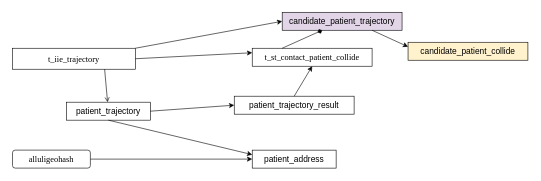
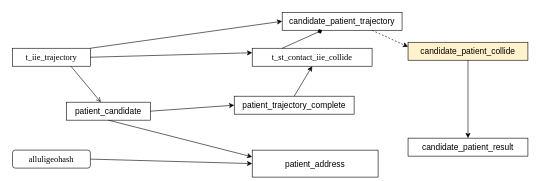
- <mxCell id="10" value="&lt;p class=&quot;MsoNormal&quot;&gt;candidate_patient_trajectory&lt;br&gt;&lt;/p&gt;" style="rounded=0;whiteSpace=wrap;html=1;fontSize=14;fillColor=#e1d5e7;" vertex="1" parent="1"><mxGeometry x="470" y="20" width="200" height="30" as="geometry" /></mxCell>
+ <mxCell id="10" value="&lt;p class=&quot;MsoNormal&quot;&gt;candidate_patient_trajectory&lt;br&gt;&lt;/p&gt;" style="rounded=0;whiteSpace=wrap;html=1;fontSize=14;" vertex="1" parent="1"><mxGeometry x="470" y="20" width="200" height="30" as="geometry" /></mxCell>
- <mxCell id="15" value="" style="endArrow=classic;html=1;rounded=0;fontSize=14;exitX=0.75;exitY=1;exitDx=0;exitDy=0;entryX=0;entryY=0.25;entryDx=0;entryDy=0;" edge="1" parent="1" source="10" target="14"><mxGeometry width="50" height="50" relative="1" as="geometry"><mxPoint x="690" y="280" as="sourcePoint" /><mxPoint x="740" y="230" as="targetPoint" /></mxGeometry></mxCell>
+ <mxCell id="15" value="" style="endArrow=classic;html=1;rounded=0;fontSize=14;exitX=0.75;exitY=1;exitDx=0;exitDy=0;entryX=0;entryY=0.25;entryDx=0;entryDy=0;dashed=1;" edge="1" parent="1" source="10" target="14"><mxGeometry width="50" height="50" relative="1" as="geometry"><mxPoint x="690" y="280" as="sourcePoint" /><mxPoint x="740" y="230" as="targetPoint" /></mxGeometry></mxCell>
- <mxCell id="7" value="&lt;p class=&quot;MsoNormal&quot;&gt;&lt;span style=&quot;mso-spacerun:'yes';font-family:'Times New Roman';mso-fareast-font-family:宋体;&lt;br/&gt;font-size:10.5pt;mso-font-kerning:1.0pt;&quot;&gt;t_st_contact_patient_collide&lt;/span&gt;&lt;/p&gt;" style="rounded=0;whiteSpace=wrap;html=1;fontSize=14;" vertex="1" parent="1"><mxGeometry x="420" y="80" width="200" height="30" as="geometry" /></mxCell>
+ <mxCell id="7" value="&lt;p class=&quot;MsoNormal&quot;&gt;&lt;span style=&quot;mso-spacerun:'yes';font-family:'Times New Roman';mso-fareast-font-family:宋体;&lt;br/&gt;font-size:10.5pt;mso-font-kerning:1.0pt;&quot;&gt;t_st_contact_iie_collide&lt;/span&gt;&lt;/p&gt;" style="rounded=0;whiteSpace=wrap;html=1;fontSize=14;" vertex="1" parent="1"><mxGeometry x="420" y="80" width="200" height="30" as="geometry" /></mxCell>
- <mxCell id="2" value="&lt;p class=&quot;MsoNormal&quot; style=&quot;font-size: 14px;&quot;&gt;&lt;span style=&quot;font-family: Cambria; font-size: 14px;&quot;&gt;t_iie_trajectory&lt;/span&gt;&lt;/p&gt;" style="rounded=0;whiteSpace=wrap;html=1;fontSize=14;" vertex="1" parent="1"><mxGeometry x="20" y="80" width="205" height="35" as="geometry" /></mxCell>
+ <mxCell id="2" value="&lt;p class=&quot;MsoNormal&quot; style=&quot;font-size: 14px;&quot;&gt;&lt;span style=&quot;font-family: Cambria; font-size: 14px;&quot;&gt;t_iie_trajectory&lt;/span&gt;&lt;/p&gt;" style="rounded=0;whiteSpace=wrap;html=1;fontSize=14;" vertex="1" parent="1"><mxGeometry x="20" y="80" width="130" height="30" as="geometry" /></mxCell>
- <mxCell id="4" value="&lt;p class=&quot;MsoNormal&quot; style=&quot;font-size: 14px;&quot;&gt;patient_trajectory_result&lt;/p&gt;" style="rounded=0;whiteSpace=wrap;html=1;fontSize=14;" vertex="1" parent="1"><mxGeometry x="390" y="160" width="200" height="30" as="geometry" /></mxCell>
+ <mxCell id="4" value="&lt;p class=&quot;MsoNormal&quot; style=&quot;font-size: 14px;&quot;&gt;patient_trajectory_complete&lt;/p&gt;" style="rounded=0;whiteSpace=wrap;html=1;fontSize=14;" vertex="1" parent="1"><mxGeometry x="390" y="160" width="200" height="30" as="geometry" /></mxCell>
- <mxCell id="3" value="&lt;p class=&quot;MsoNormal&quot; style=&quot;font-size: 14px;&quot;&gt;patient_trajectory&lt;br style=&quot;font-size: 14px;&quot;&gt;&lt;/p&gt;" style="rounded=0;whiteSpace=wrap;html=1;fontSize=14;" vertex="1" parent="1"><mxGeometry x="110" y="170" width="140" height="30" as="geometry" /></mxCell>
+ <mxCell id="3" value="&lt;p class=&quot;MsoNormal&quot; style=&quot;font-size: 14px;&quot;&gt;patient_candidate&lt;br style=&quot;font-size: 14px;&quot;&gt;&lt;/p&gt;" style="rounded=0;whiteSpace=wrap;html=1;fontSize=14;" vertex="1" parent="1"><mxGeometry x="110" y="170" width="140" height="30" as="geometry" /></mxCell>
+ <mxCell id="17" value="" style="endArrow=classic;html=1;rounded=0;fontSize=14;entryX=0.5;entryY=0;entryDx=0;entryDy=0;" edge="1" parent="1" source="14" target="16"><mxGeometry width="50" height="50" relative="1" as="geometry"><mxPoint x="760" y="230" as="sourcePoint" /><mxPoint x="810" y="180" as="targetPoint" /></mxGeometry></mxCell>
+ <mxCell id="16" value="&lt;p class=&quot;MsoNormal&quot;&gt;candidate_patient_result&lt;br&gt;&lt;/p&gt;" style="rounded=0;whiteSpace=wrap;html=1;fontSize=14;" vertex="1" parent="1"><mxGeometry x="680" y="230" width="200" height="30" as="geometry" /></mxCell>
- <mxCell id="5" value="&lt;p class=&quot;MsoNormal&quot; style=&quot;font-size: 14px;&quot;&gt;patient_address&lt;/p&gt;" style="rounded=0;whiteSpace=wrap;html=1;fontSize=14;" vertex="1" parent="1"><mxGeometry x="420" y="250" width="140" height="30" as="geometry" /></mxCell>
+ <mxCell id="5" value="&lt;p class=&quot;MsoNormal&quot; style=&quot;font-size: 14px;&quot;&gt;patient_address&lt;/p&gt;" style="rounded=0;whiteSpace=wrap;html=1;fontSize=14;" vertex="1" parent="1"><mxGeometry x="420" y="250" width="210" height="45" as="geometry" /></mxCell>
